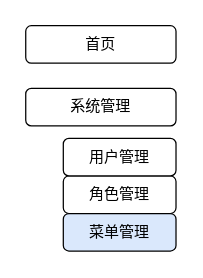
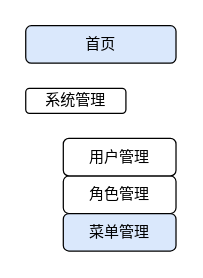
- <mxCell id="2" value="首页" style="rounded=1;whiteSpace=wrap;html=1;" vertex="1" parent="1"><mxGeometry x="20" y="20" width="120" height="30" as="geometry" /></mxCell>
+ <mxCell id="2" value="首页" style="rounded=1;whiteSpace=wrap;html=1;fillColor=#dae8fc;" vertex="1" parent="1"><mxGeometry x="20" y="20" width="120" height="30" as="geometry" /></mxCell>
- <mxCell id="3" value="系统管理" style="rounded=1;whiteSpace=wrap;html=1;" vertex="1" parent="1"><mxGeometry x="20" y="70" width="120" height="30" as="geometry" /></mxCell>
+ <mxCell id="3" value="系统管理" style="rounded=1;whiteSpace=wrap;html=1;" vertex="1" parent="1"><mxGeometry x="20" y="70" width="80" height="20" as="geometry" /></mxCell>
